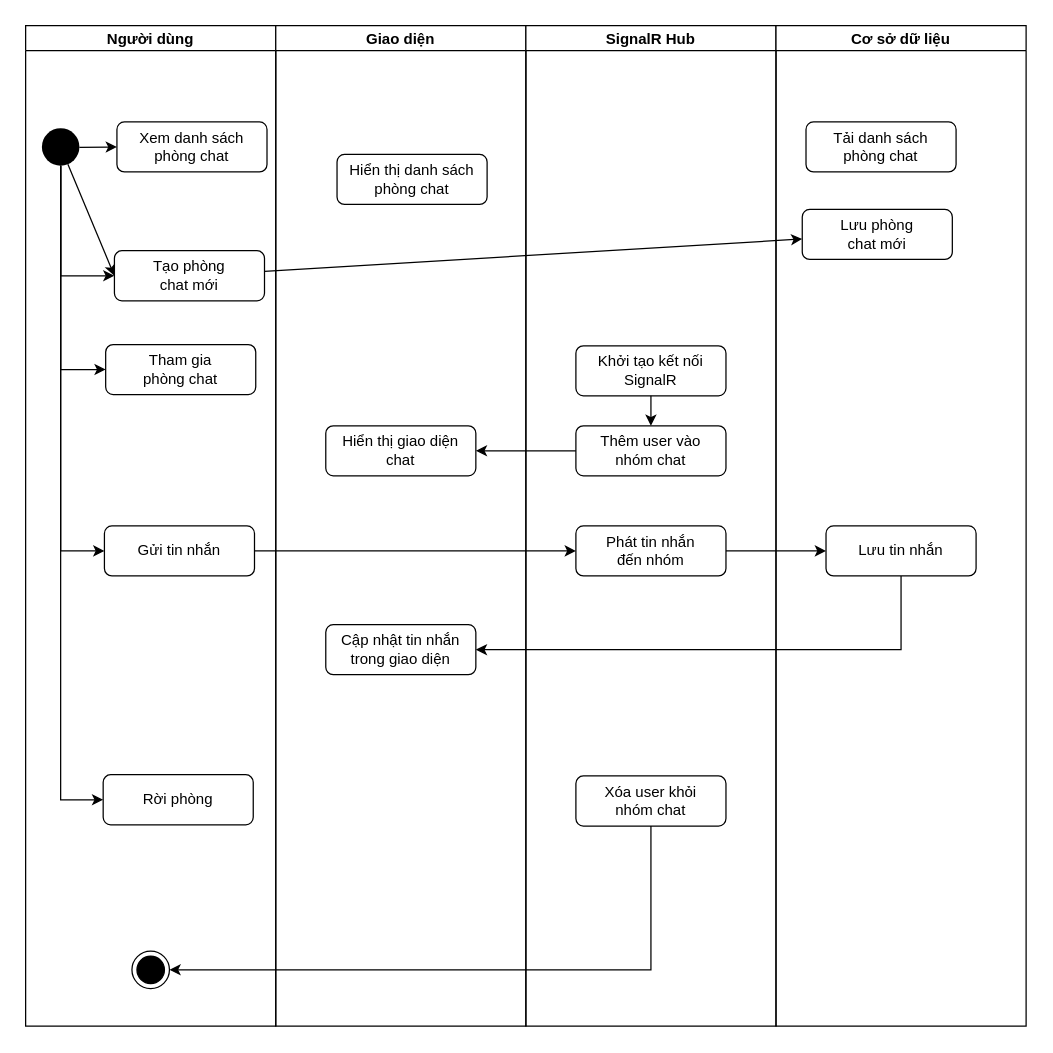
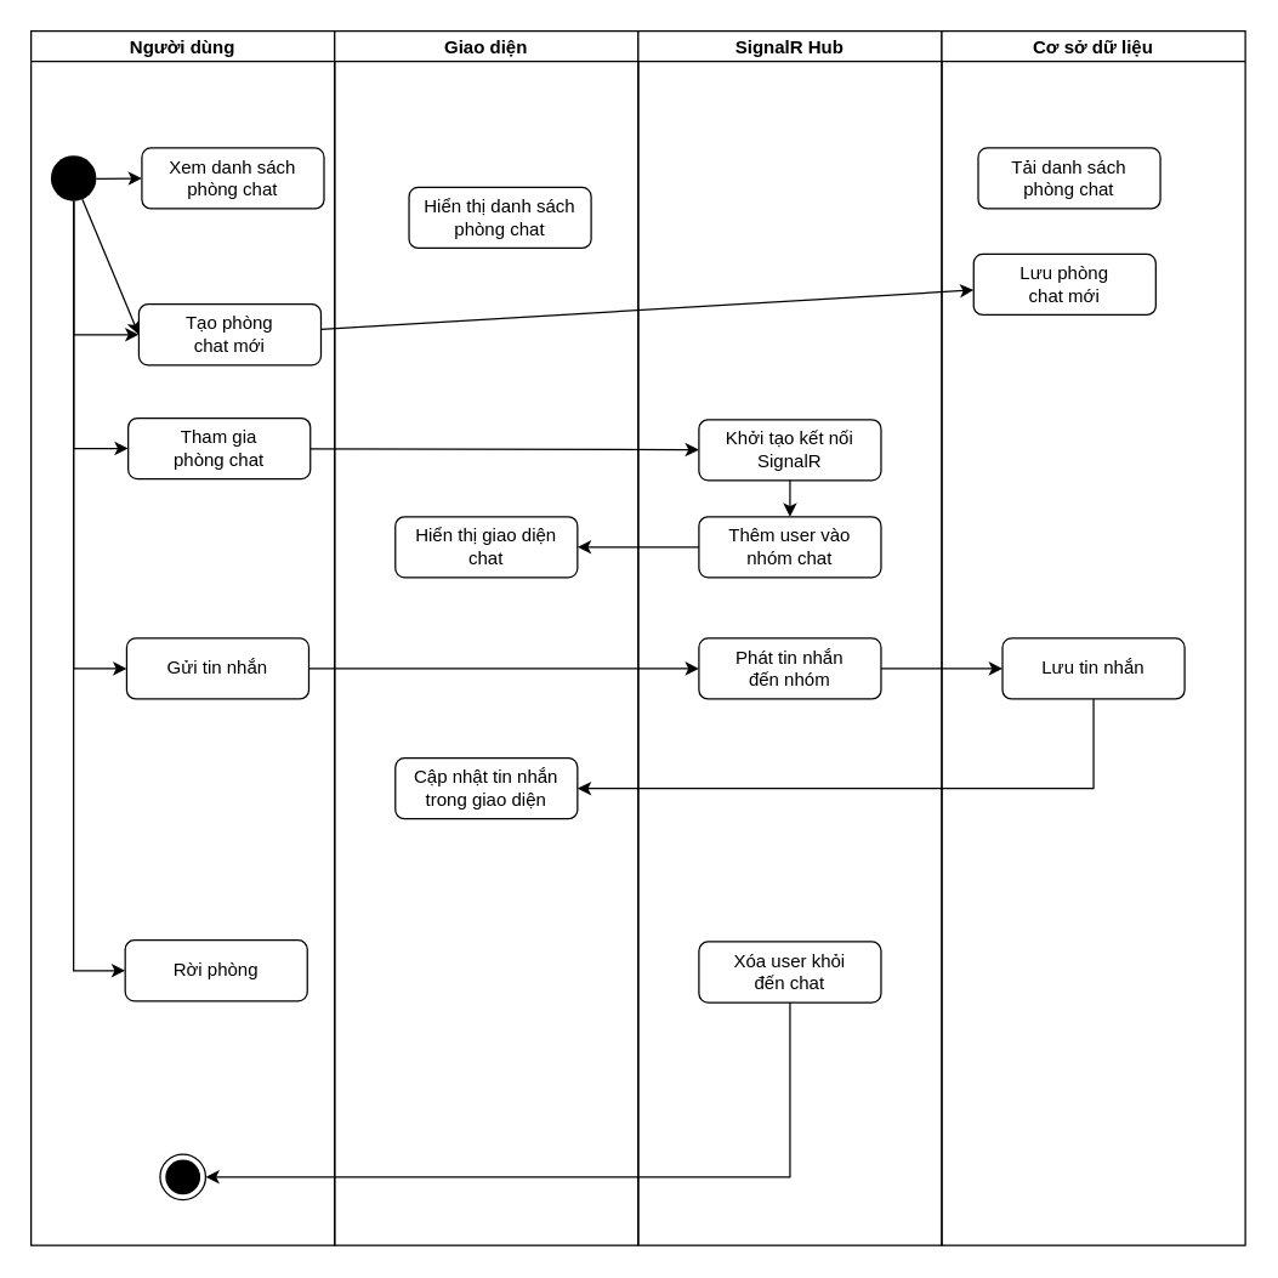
+ <mxCell id="30" value="" style="endArrow=classic;html=1;" parent="1" source="11" target="20" edge="1"><mxGeometry relative="1" as="geometry" /></mxCell>
- <mxCell id="23" value="Xóa user khỏi&#10;nhóm chat" style="rounded=1;whiteSpace=wrap;html=1;" parent="19" vertex="1"><mxGeometry x="40" y="600" width="120" height="40" as="geometry" /></mxCell>
+ <mxCell id="23" value="Xóa user khỏi&#10;đến chat" style="rounded=1;whiteSpace=wrap;html=1;" parent="19" vertex="1"><mxGeometry x="40" y="600" width="120" height="40" as="geometry" /></mxCell>
